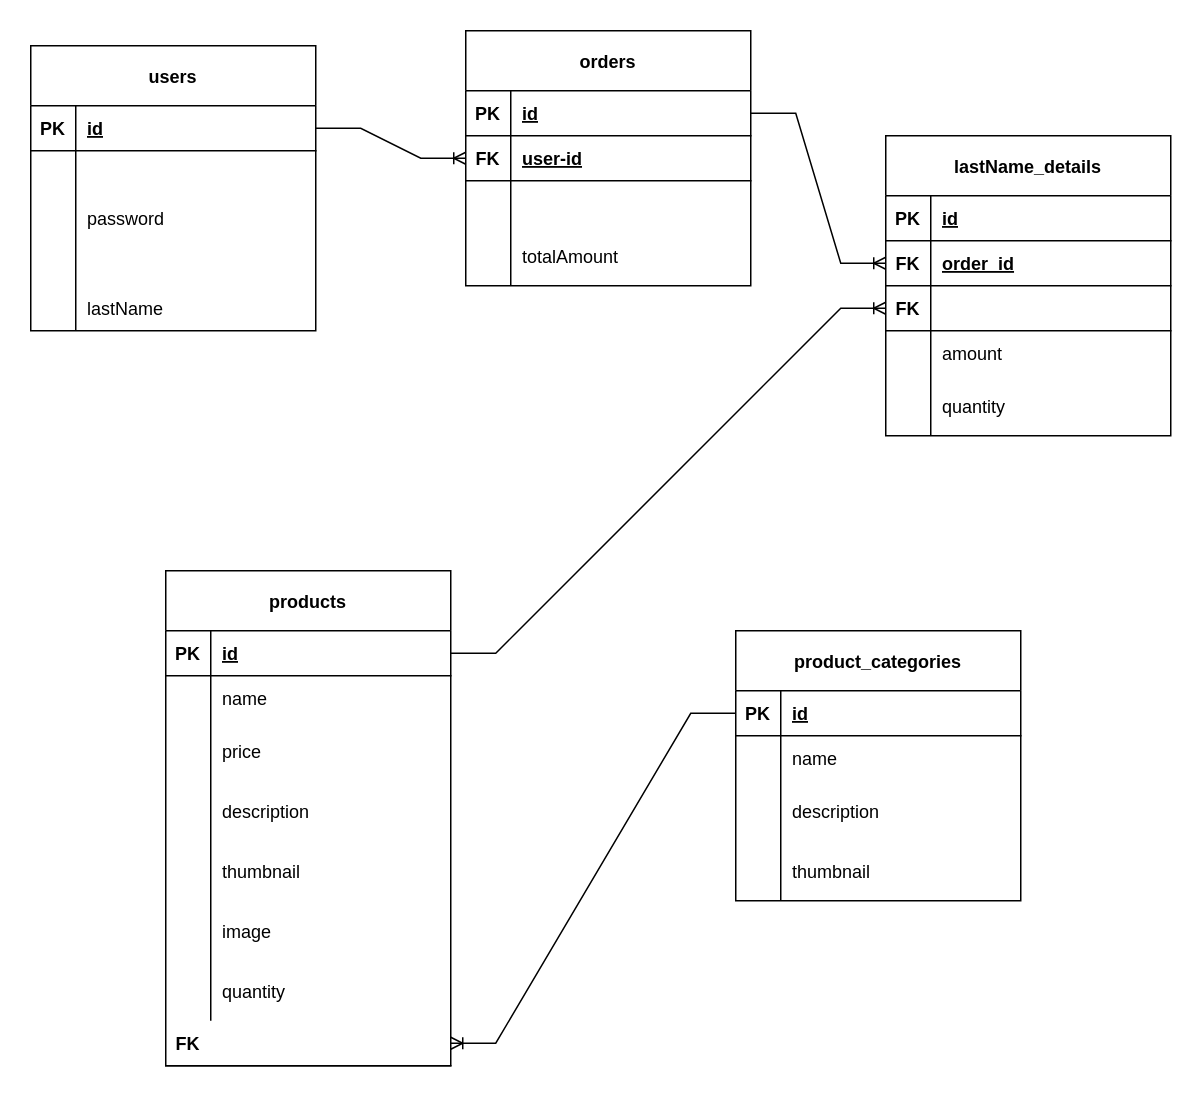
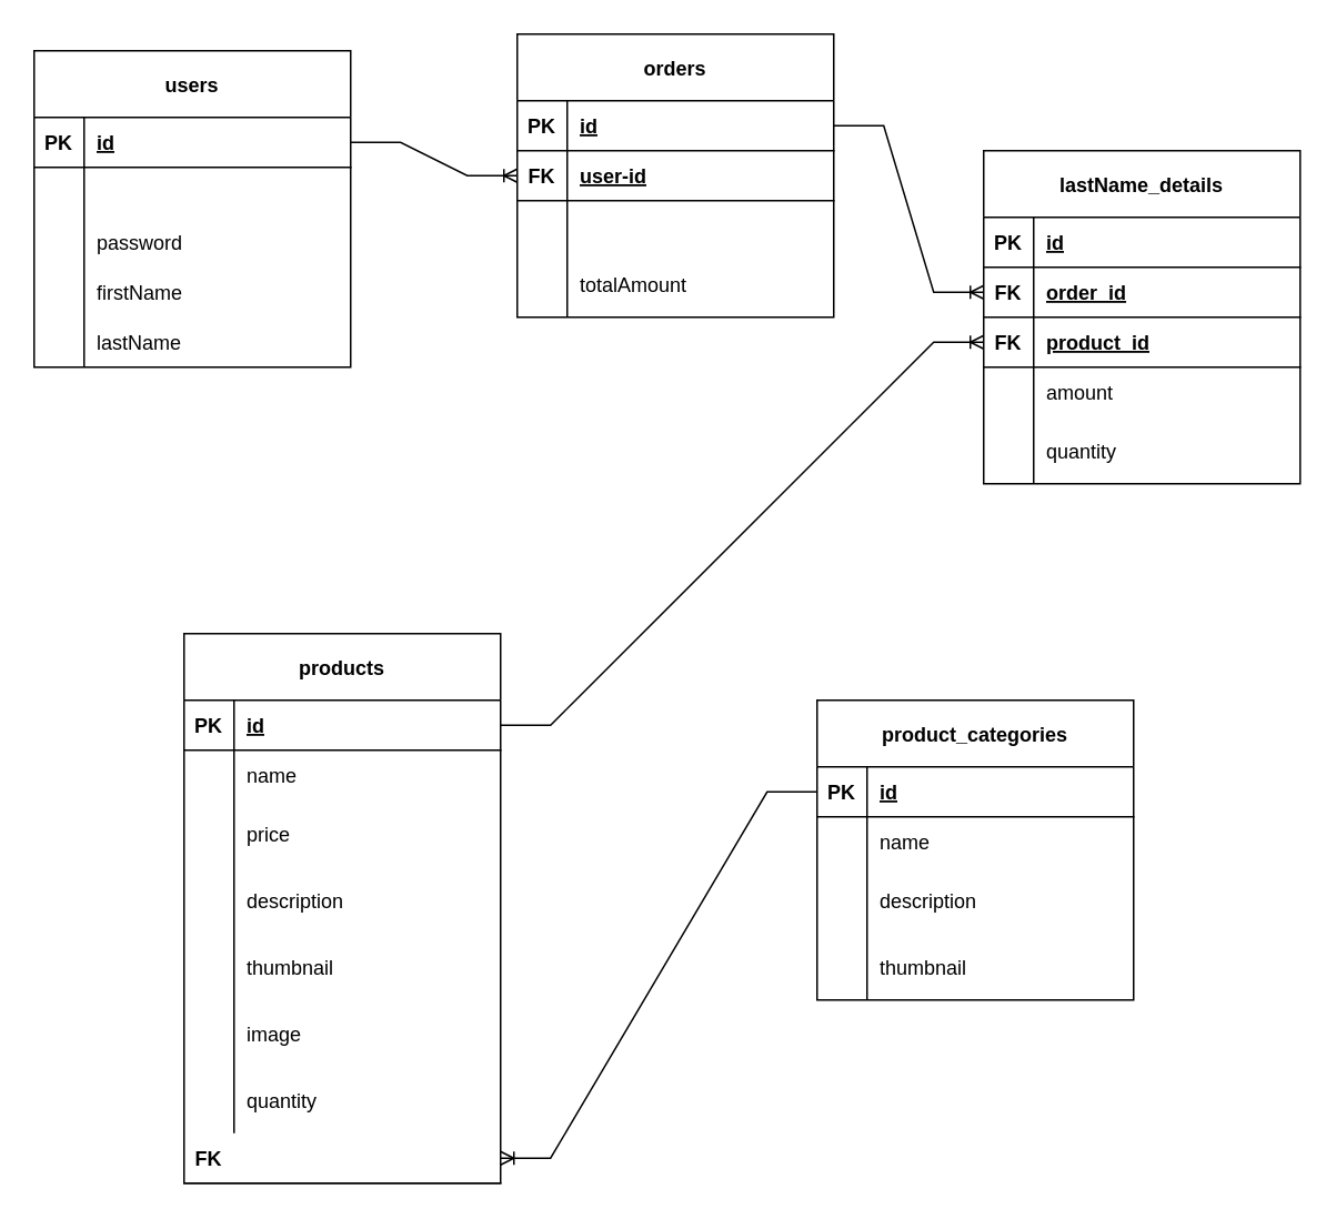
+ <mxCell id="13" value="firstName" style="shape=partialRectangle;connectable=0;fillColor=none;top=0;left=0;bottom=0;right=0;align=left;spacingLeft=6;overflow=hidden;" parent="11" vertex="1"><mxGeometry x="30" width="160" height="30" as="geometry"><mxRectangle width="160" height="30" as="alternateBounds" /></mxGeometry></mxCell>
+ <mxCell id="39" value="product_id" style="shape=partialRectangle;connectable=0;fillColor=none;top=0;left=0;bottom=0;right=0;align=left;spacingLeft=6;fontStyle=5;overflow=hidden;" vertex="1" parent="37"><mxGeometry x="30" width="160" height="30" as="geometry"><mxRectangle width="160" height="30" as="alternateBounds" /></mxGeometry></mxCell>
